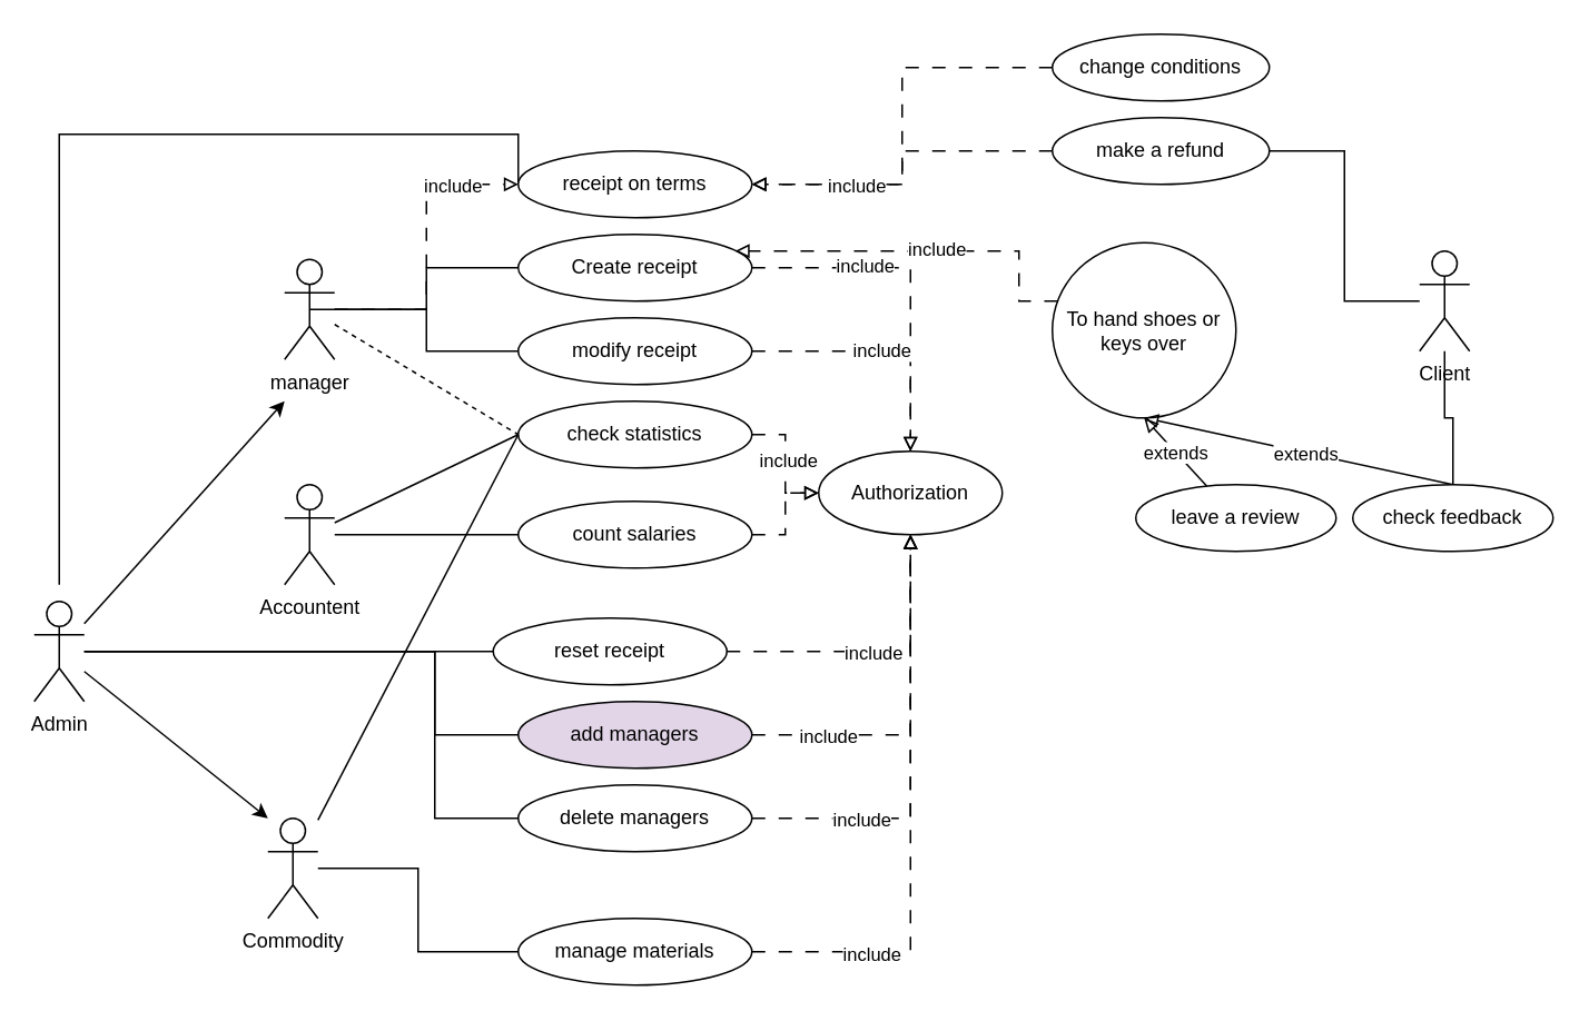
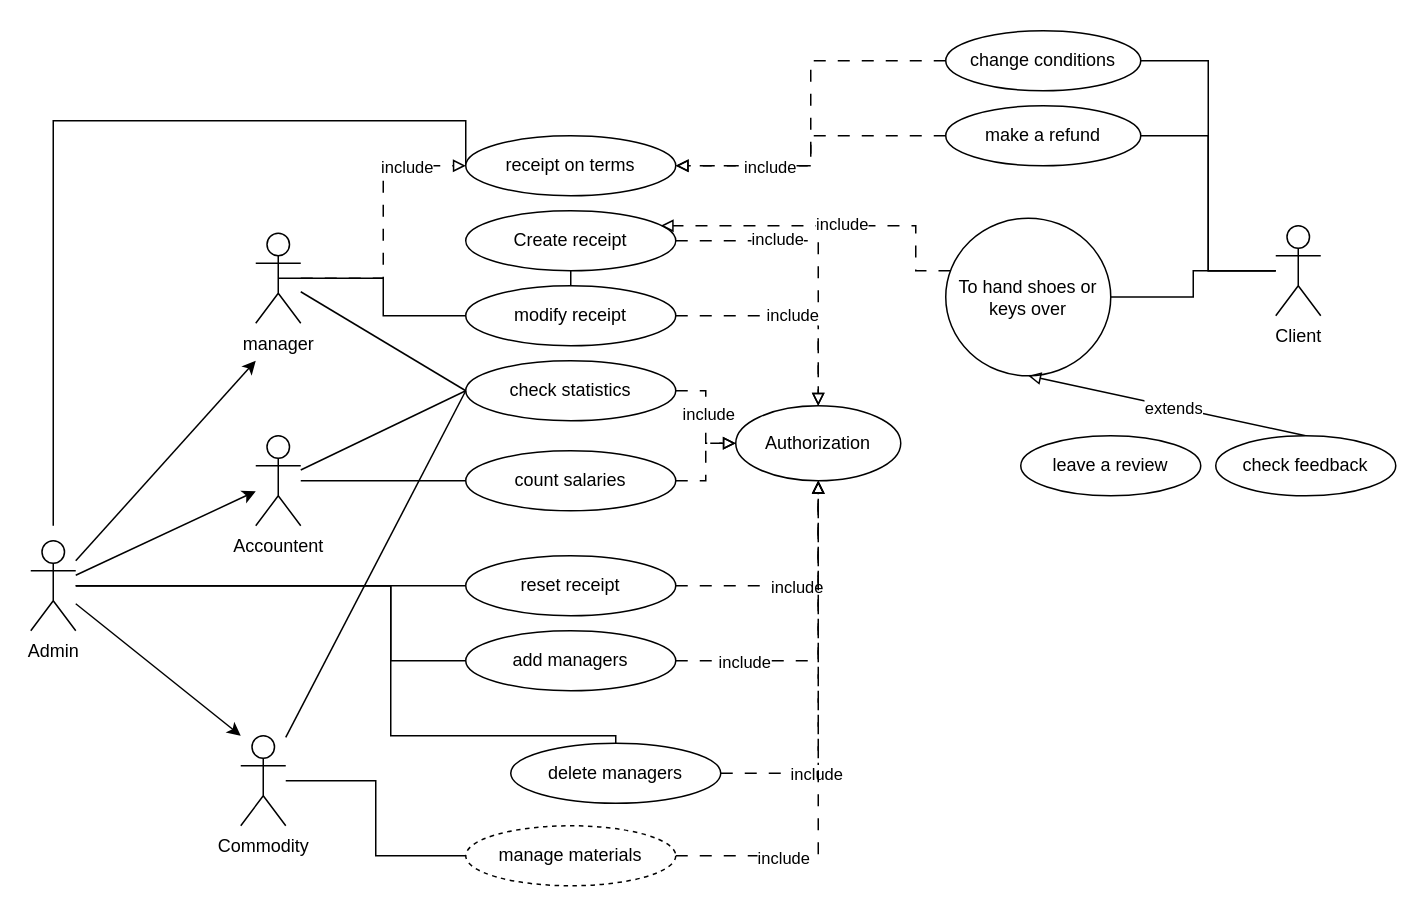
+ <mxCell id="12" style="edgeStyle=orthogonalEdgeStyle;rounded=0;orthogonalLoop=1;jettySize=auto;html=1;entryX=1;entryY=0.5;entryDx=0;entryDy=0;endArrow=none;endFill=0;" edge="1" parent="1" source="13" target="56"><mxGeometry relative="1" as="geometry" /></mxCell>
- <mxCell id="15" style="edgeStyle=orthogonalEdgeStyle;rounded=0;orthogonalLoop=1;jettySize=auto;html=1;endArrow=none;endFill=0;" edge="1" parent="1" source="18" target="5"><mxGeometry relative="1" as="geometry" /></mxCell>
+ <mxCell id="15" style="edgeStyle=orthogonalEdgeStyle;rounded=0;orthogonalLoop=1;jettySize=auto;html=1;endArrow=none;endFill=0;" edge="1" parent="1" source="18" target="20"><mxGeometry relative="1" as="geometry" /></mxCell>
- <mxCell id="4" style="rounded=0;orthogonalLoop=1;jettySize=auto;html=1;endArrow=none;endFill=0;entryX=0;entryY=0.5;entryDx=0;entryDy=0;dashed=1;" edge="1" parent="1" source="5" target="31"><mxGeometry relative="1" as="geometry" /></mxCell>
+ <mxCell id="4" style="rounded=0;orthogonalLoop=1;jettySize=auto;html=1;endArrow=none;endFill=0;entryX=0;entryY=0.5;entryDx=0;entryDy=0;" edge="1" parent="1" source="5" target="31"><mxGeometry relative="1" as="geometry" /></mxCell>
- <mxCell id="10" style="edgeStyle=orthogonalEdgeStyle;rounded=0;orthogonalLoop=1;jettySize=auto;html=1;endArrow=none;endFill=0;" edge="1" parent="1" source="13" target="63"><mxGeometry relative="1" as="geometry" /></mxCell>
+ <mxCell id="10" style="edgeStyle=orthogonalEdgeStyle;rounded=0;orthogonalLoop=1;jettySize=auto;html=1;entryX=1;entryY=0.5;entryDx=0;entryDy=0;endArrow=none;endFill=0;" edge="1" parent="1" source="13" target="28"><mxGeometry relative="1" as="geometry" /></mxCell>
- <mxCell id="58" style="rounded=0;orthogonalLoop=1;jettySize=auto;html=1;entryX=0.5;entryY=1;entryDx=0;entryDy=0;endArrow=block;endFill=0;" edge="1" parent="1" source="60" target="28"><mxGeometry relative="1" as="geometry" /></mxCell>
- <mxCell id="59" value="extends" style="edgeLabel;html=1;align=center;verticalAlign=middle;resizable=0;points=[];" vertex="1" connectable="0" parent="58"><mxGeometry x="0.013" relative="1" as="geometry"><mxPoint as="offset" /></mxGeometry></mxCell>
+ <mxCell id="7" style="rounded=0;orthogonalLoop=1;jettySize=auto;html=1;" edge="1" parent="1" source="9" target="49"><mxGeometry relative="1" as="geometry" /></mxCell>
- <mxCell id="24" value="reset receipt" style="ellipse;whiteSpace=wrap;html=1;" vertex="1" parent="1"><mxGeometry x="295" y="370" width="140" height="40" as="geometry" /></mxCell>
+ <mxCell id="24" value="reset receipt" style="ellipse;whiteSpace=wrap;html=1;" vertex="1" parent="1"><mxGeometry x="310" y="370" width="140" height="40" as="geometry" /></mxCell>
- <mxCell id="34" value="add managers" style="ellipse;whiteSpace=wrap;html=1;fillColor=#e1d5e7;" vertex="1" parent="1"><mxGeometry x="310" y="420" width="140" height="40" as="geometry" /></mxCell>
+ <mxCell id="34" value="add managers" style="ellipse;whiteSpace=wrap;html=1;" vertex="1" parent="1"><mxGeometry x="310" y="420" width="140" height="40" as="geometry" /></mxCell>
- <mxCell id="38" value="delete managers" style="ellipse;whiteSpace=wrap;html=1;" vertex="1" parent="1"><mxGeometry x="310" y="470" width="140" height="40" as="geometry" /></mxCell>
+ <mxCell id="38" value="delete managers" style="ellipse;whiteSpace=wrap;html=1;" vertex="1" parent="1"><mxGeometry x="340" y="495" width="140" height="40" as="geometry" /></mxCell>
- <mxCell id="45" value="manage materials" style="ellipse;whiteSpace=wrap;html=1;" vertex="1" parent="1"><mxGeometry x="310" y="550" width="140" height="40" as="geometry" /></mxCell>
+ <mxCell id="45" value="manage materials" style="ellipse;whiteSpace=wrap;html=1;dashed=1;" vertex="1" parent="1"><mxGeometry x="310" y="550" width="140" height="40" as="geometry" /></mxCell>
